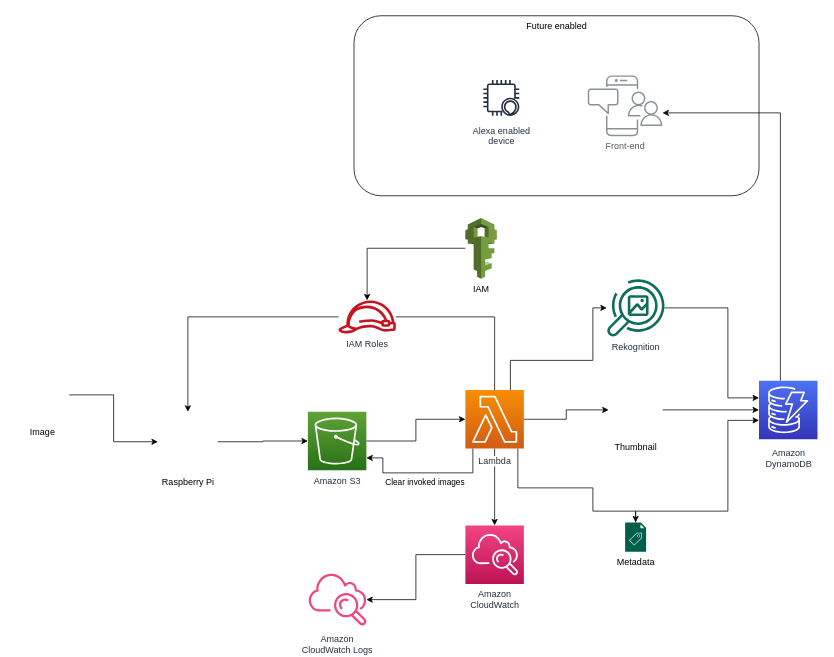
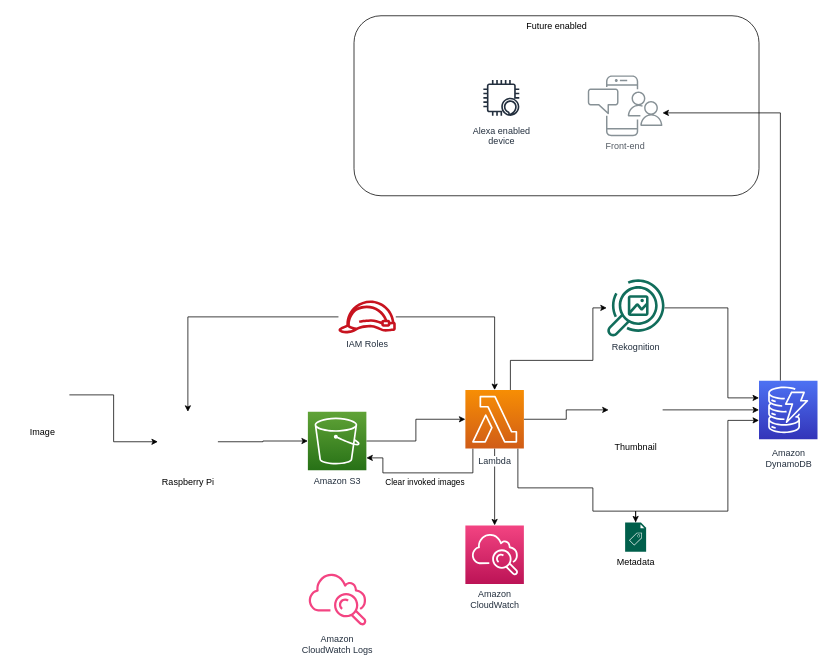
- <mxCell id="28" style="edgeStyle=orthogonalEdgeStyle;rounded=0;orthogonalLoop=1;jettySize=auto;html=1;" parent="1" source="29" target="18" edge="1"><mxGeometry relative="1" as="geometry" /></mxCell>
- <mxCell id="29" value="IAM" style="outlineConnect=0;dashed=0;verticalLabelPosition=bottom;verticalAlign=top;align=center;html=1;shape=mxgraph.aws3.iam;fillColor=#759C3E;gradientColor=none;" parent="1" vertex="1"><mxGeometry x="620" y="290" width="42" height="81" as="geometry" /></mxCell>
- <mxCell id="17" style="edgeStyle=orthogonalEdgeStyle;rounded=0;orthogonalLoop=1;jettySize=auto;html=1;endArrow=none;" parent="1" source="18" target="9" edge="1"><mxGeometry relative="1" as="geometry" /></mxCell>
+ <mxCell id="17" style="edgeStyle=orthogonalEdgeStyle;rounded=0;orthogonalLoop=1;jettySize=auto;html=1;" parent="1" source="18" target="9" edge="1"><mxGeometry relative="1" as="geometry" /></mxCell>
- <mxCell id="14" style="edgeStyle=orthogonalEdgeStyle;rounded=0;orthogonalLoop=1;jettySize=auto;html=1;" parent="1" source="15" target="19" edge="1"><mxGeometry relative="1" as="geometry" /></mxCell>
